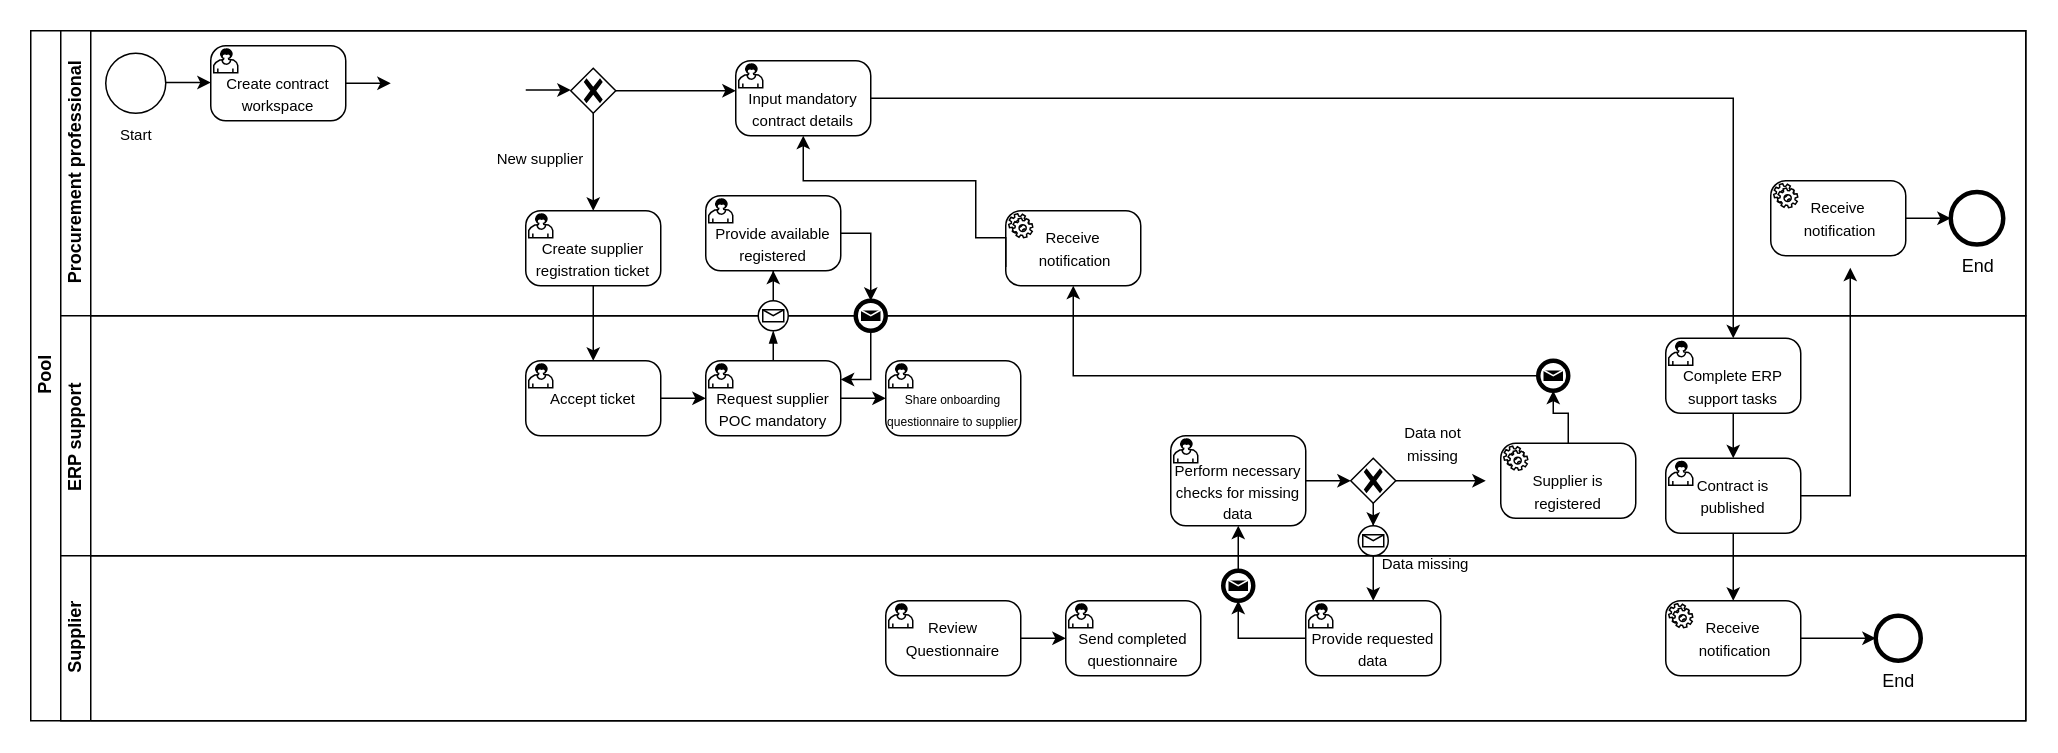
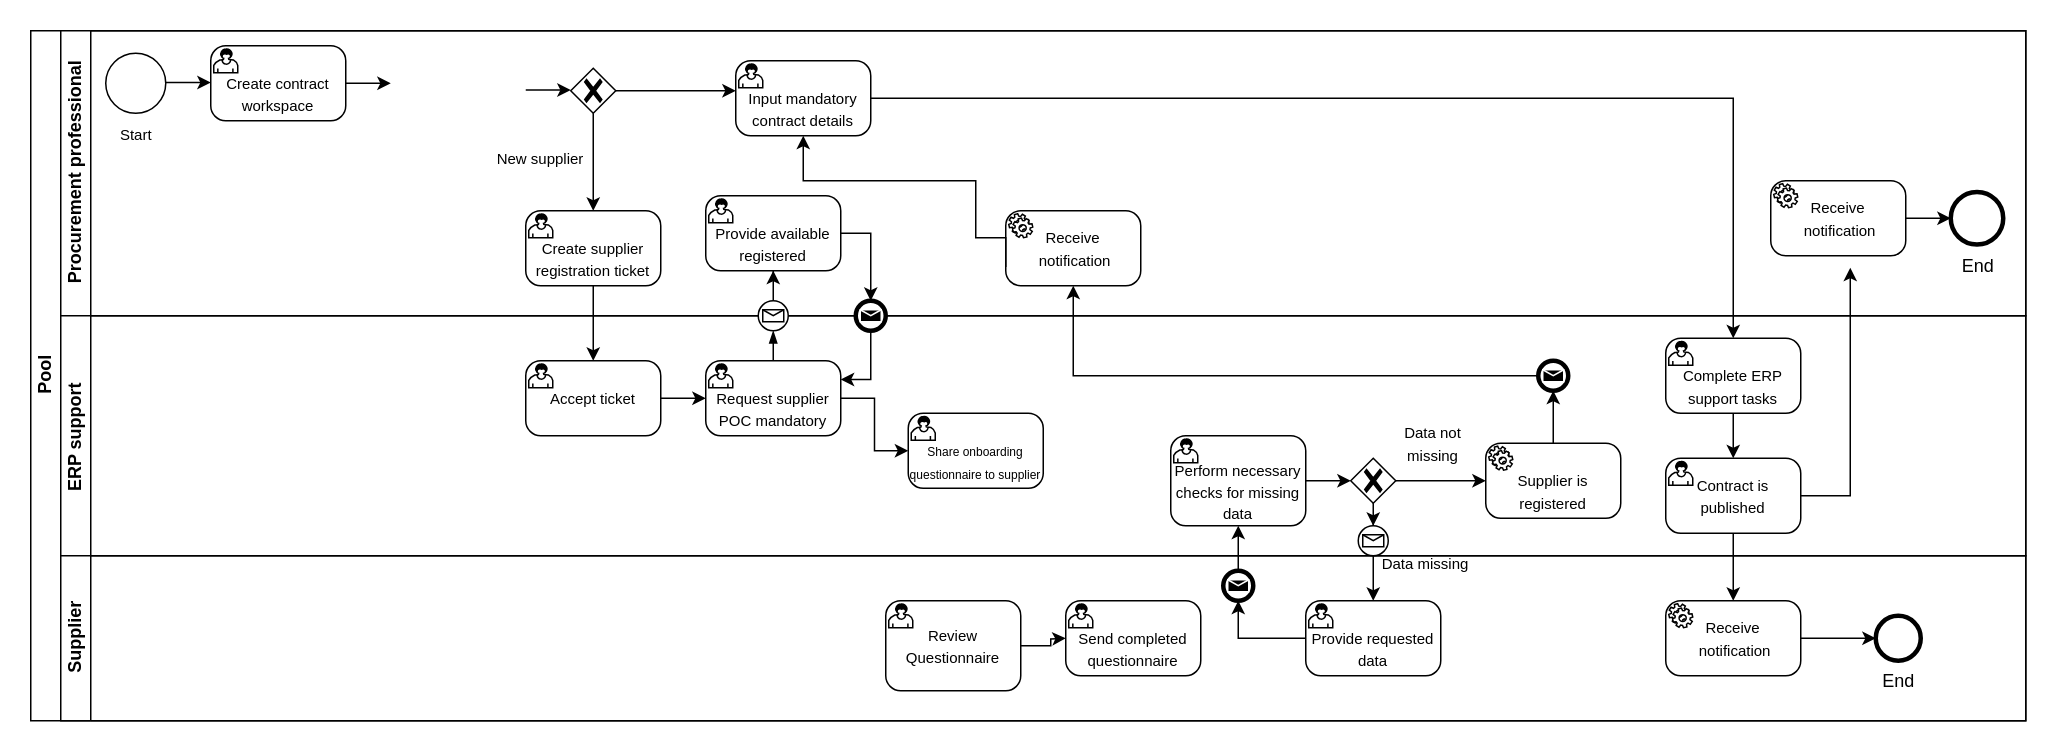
- <mxCell id="30" value="&lt;div&gt;&lt;font style=&quot;font-size: 6px;&quot;&gt;&lt;br&gt;&lt;/font&gt;&lt;/div&gt;&lt;div&gt;&lt;font style=&quot;font-size: 8px;&quot;&gt;Share onboarding questionnaire to supplier&lt;/font&gt;&lt;/div&gt;" style="points=[[0.25,0,0],[0.5,0,0],[0.75,0,0],[1,0.25,0],[1,0.5,0],[1,0.75,0],[0.75,1,0],[0.5,1,0],[0.25,1,0],[0,0.75,0],[0,0.5,0],[0,0.25,0]];shape=mxgraph.bpmn.task;whiteSpace=wrap;rectStyle=rounded;size=10;html=1;container=1;expand=0;collapsible=0;taskMarker=user;" parent="22" vertex="1"><mxGeometry x="550" y="30" width="90" height="50" as="geometry" /></mxCell>
+ <mxCell id="30" value="&lt;div&gt;&lt;font style=&quot;font-size: 6px;&quot;&gt;&lt;br&gt;&lt;/font&gt;&lt;/div&gt;&lt;div&gt;&lt;font style=&quot;font-size: 8px;&quot;&gt;Share onboarding questionnaire to supplier&lt;/font&gt;&lt;/div&gt;" style="points=[[0.25,0,0],[0.5,0,0],[0.75,0,0],[1,0.25,0],[1,0.5,0],[1,0.75,0],[0.75,1,0],[0.5,1,0],[0.25,1,0],[0,0.75,0],[0,0.5,0],[0,0.25,0]];shape=mxgraph.bpmn.task;whiteSpace=wrap;rectStyle=rounded;size=10;html=1;container=1;expand=0;collapsible=0;taskMarker=user;" parent="22" vertex="1"><mxGeometry x="565" y="65" width="90" height="50" as="geometry" /></mxCell>
- <mxCell id="39" value="&lt;div&gt;&lt;br&gt;&lt;/div&gt;&lt;font style=&quot;font-size: 10px;&quot;&gt;Supplier is registered&lt;/font&gt;" style="points=[[0.25,0,0],[0.5,0,0],[0.75,0,0],[1,0.25,0],[1,0.5,0],[1,0.75,0],[0.75,1,0],[0.5,1,0],[0.25,1,0],[0,0.75,0],[0,0.5,0],[0,0.25,0]];shape=mxgraph.bpmn.task;whiteSpace=wrap;rectStyle=rounded;size=10;html=1;container=1;expand=0;collapsible=0;taskMarker=service;" parent="22" vertex="1"><mxGeometry x="960" y="85" width="90" height="50" as="geometry" /></mxCell>
+ <mxCell id="39" value="&lt;div&gt;&lt;br&gt;&lt;/div&gt;&lt;font style=&quot;font-size: 10px;&quot;&gt;Supplier is registered&lt;/font&gt;" style="points=[[0.25,0,0],[0.5,0,0],[0.75,0,0],[1,0.25,0],[1,0.5,0],[1,0.75,0],[0.75,1,0],[0.5,1,0],[0.25,1,0],[0,0.75,0],[0,0.5,0],[0,0.25,0]];shape=mxgraph.bpmn.task;whiteSpace=wrap;rectStyle=rounded;size=10;html=1;container=1;expand=0;collapsible=0;taskMarker=service;" parent="22" vertex="1"><mxGeometry x="950" y="85" width="90" height="50" as="geometry" /></mxCell>
- <mxCell id="47" value="&lt;div&gt;&lt;font style=&quot;font-size: 10px;&quot;&gt;Review Questionnaire&lt;/font&gt;&lt;/div&gt;" style="points=[[0.25,0,0],[0.5,0,0],[0.75,0,0],[1,0.25,0],[1,0.5,0],[1,0.75,0],[0.75,1,0],[0.5,1,0],[0.25,1,0],[0,0.75,0],[0,0.5,0],[0,0.25,0]];shape=mxgraph.bpmn.task;whiteSpace=wrap;rectStyle=rounded;size=10;html=1;container=1;expand=0;collapsible=0;taskMarker=user;" parent="45" vertex="1"><mxGeometry x="550" y="30" width="90" height="50" as="geometry" /></mxCell>
+ <mxCell id="47" value="&lt;div&gt;&lt;font style=&quot;font-size: 10px;&quot;&gt;Review Questionnaire&lt;/font&gt;&lt;/div&gt;" style="points=[[0.25,0,0],[0.5,0,0],[0.75,0,0],[1,0.25,0],[1,0.5,0],[1,0.75,0],[0.75,1,0],[0.5,1,0],[0.25,1,0],[0,0.75,0],[0,0.5,0],[0,0.25,0]];shape=mxgraph.bpmn.task;whiteSpace=wrap;rectStyle=rounded;size=10;html=1;container=1;expand=0;collapsible=0;taskMarker=user;" parent="45" vertex="1"><mxGeometry x="550" y="30" width="90" height="60" as="geometry" /></mxCell>
